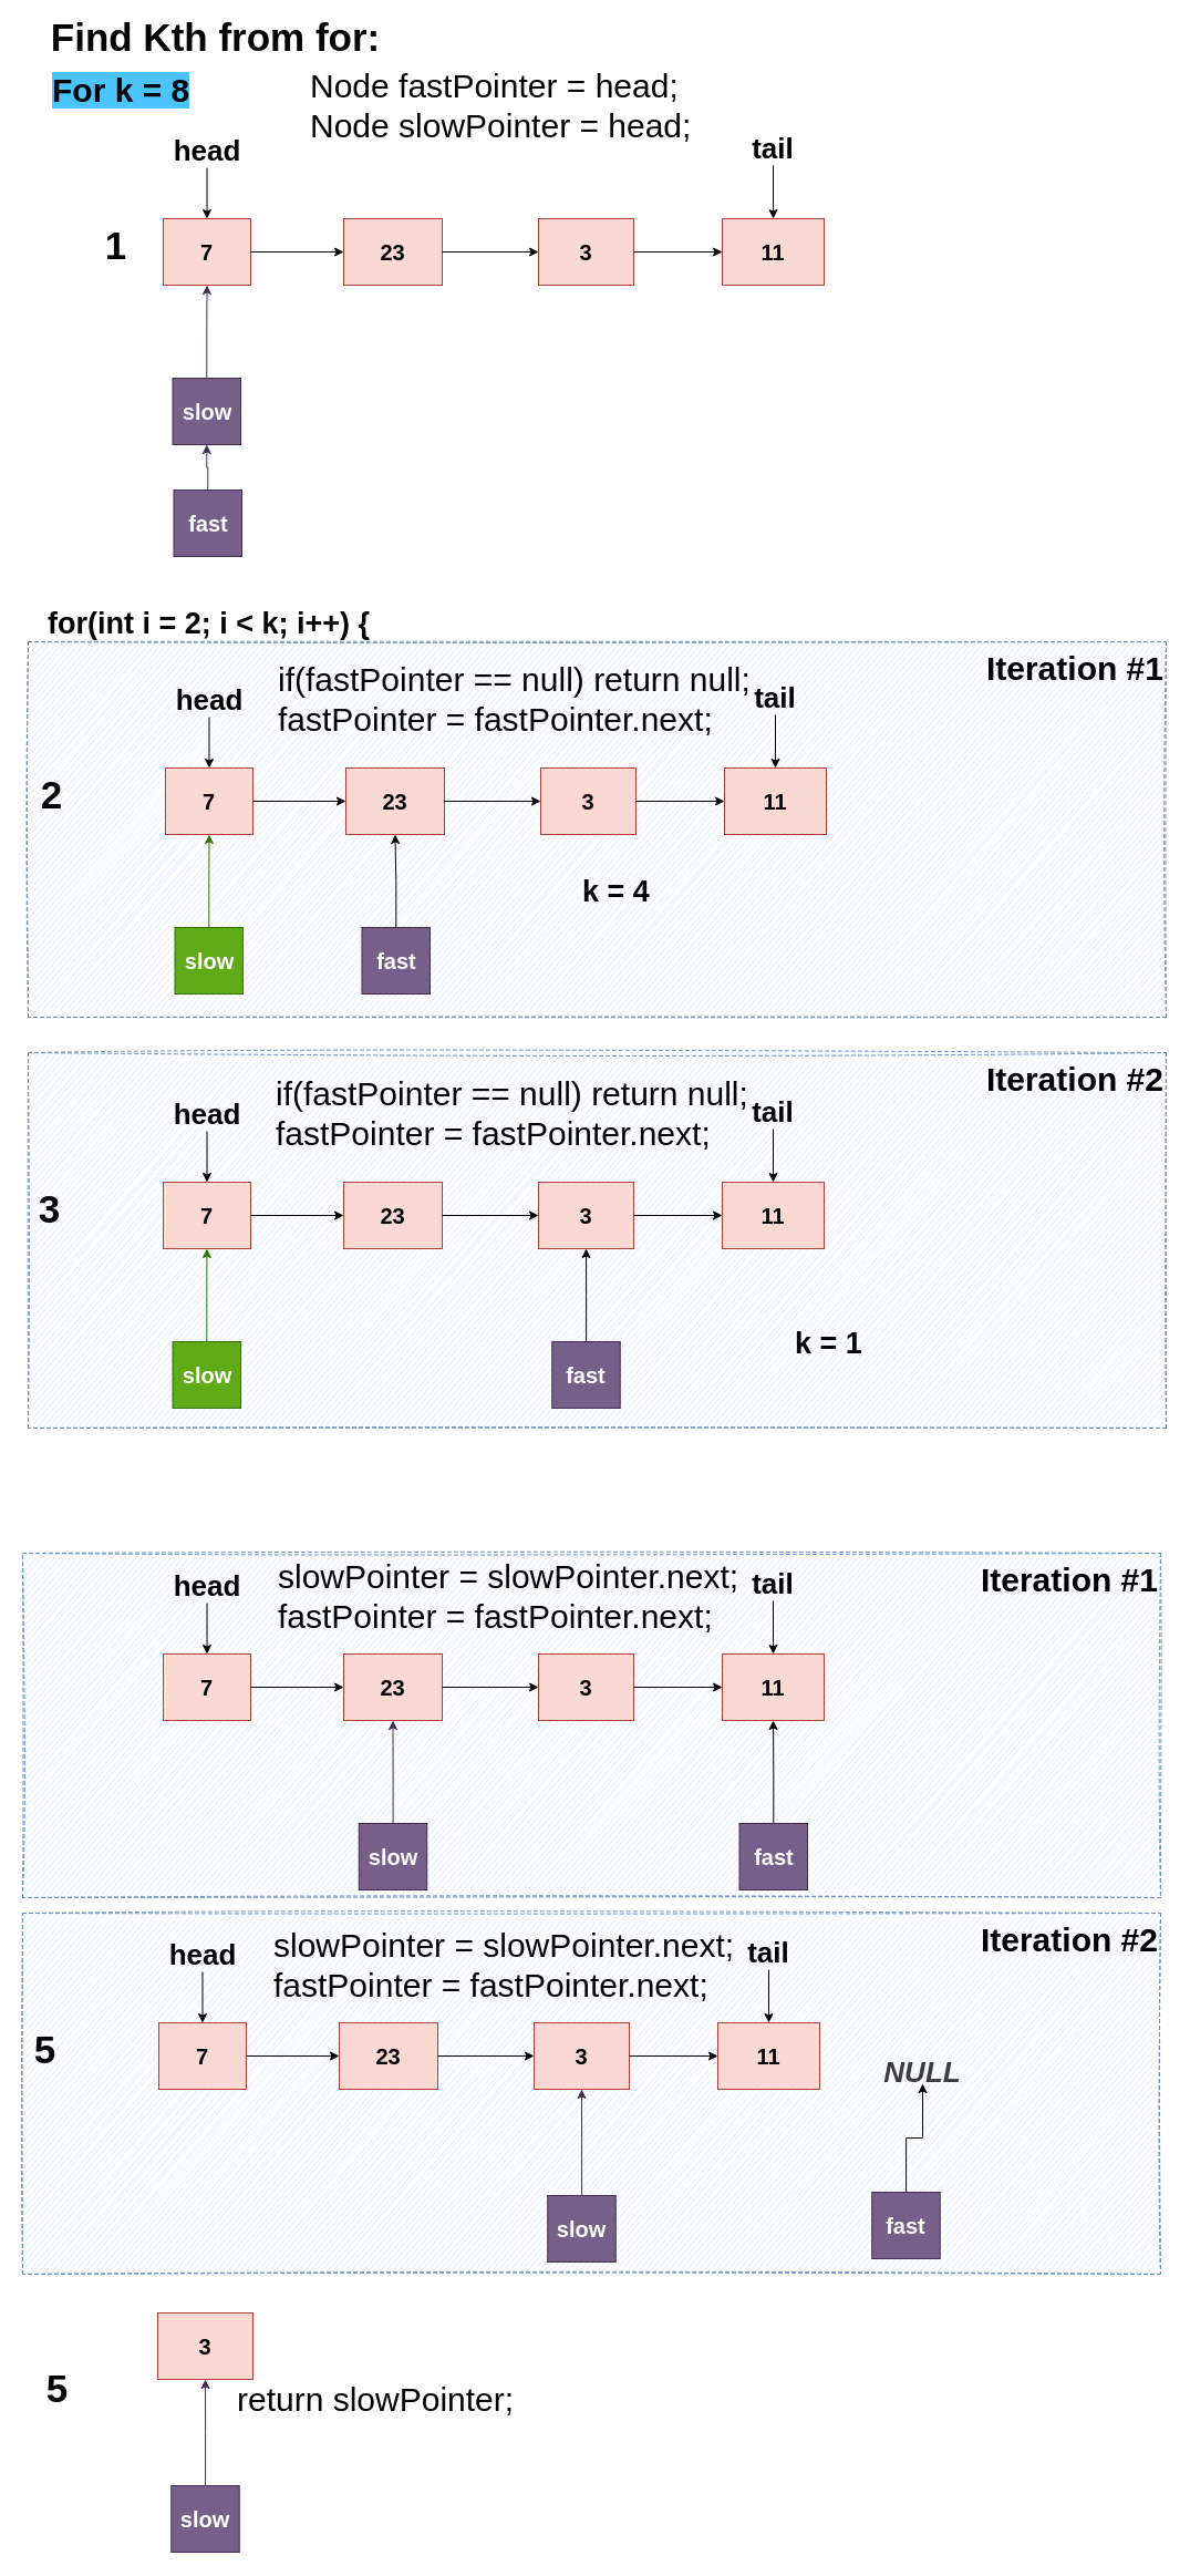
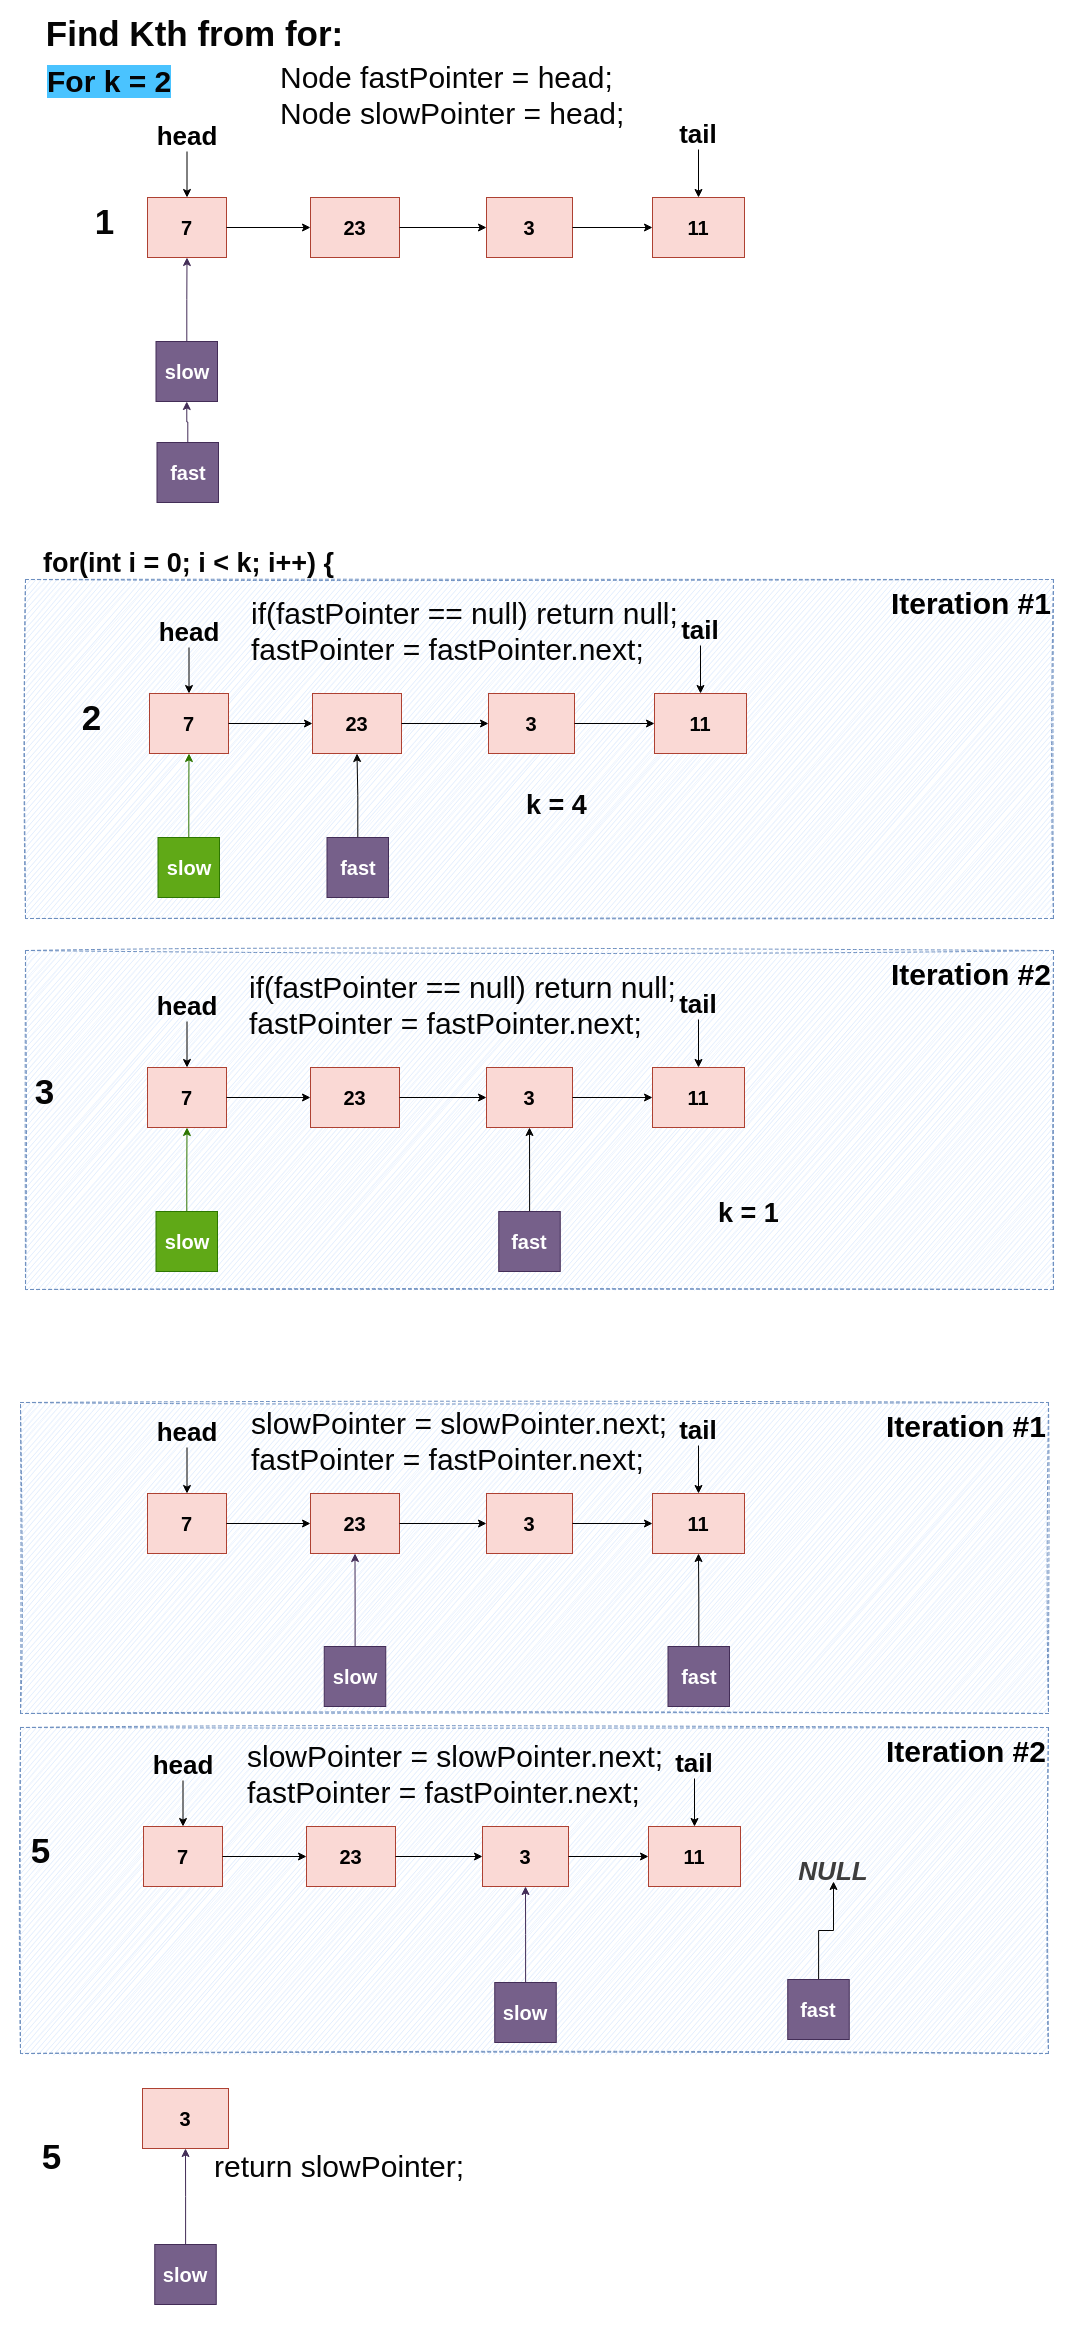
- <mxCell id="77" value="&lt;font color=&quot;#050505&quot; size=&quot;1&quot;&gt;&lt;span style=&quot;background-color: rgb(74 , 195 , 255) ; font-size: 30px&quot;&gt;For k = 8&lt;/span&gt;&lt;/font&gt;" style="text;html=1;align=left;verticalAlign=middle;resizable=0;points=[];autosize=1;fontStyle=1" vertex="1" parent="1"><mxGeometry x="45" y="69" width="134" height="24" as="geometry" /></mxCell>
+ <mxCell id="77" value="&lt;font color=&quot;#050505&quot; size=&quot;1&quot;&gt;&lt;span style=&quot;background-color: rgb(74 , 195 , 255) ; font-size: 30px&quot;&gt;For k = 2&lt;/span&gt;&lt;/font&gt;" style="text;html=1;align=left;verticalAlign=middle;resizable=0;points=[];autosize=1;fontStyle=1" vertex="1" parent="1"><mxGeometry x="45" y="69" width="134" height="24" as="geometry" /></mxCell>
- <mxCell id="41" value="&lt;font color=&quot;#050505&quot; size=&quot;1&quot;&gt;&lt;span style=&quot;font-size: 27px&quot;&gt;for(int i = 2; i &amp;lt; k; i++) {&lt;/span&gt;&lt;/font&gt;" style="text;html=1;align=left;verticalAlign=middle;resizable=0;points=[];autosize=1;fontStyle=1" vertex="1" parent="1"><mxGeometry x="40.5" y="551" width="312" height="23" as="geometry" /></mxCell>
+ <mxCell id="41" value="&lt;font color=&quot;#050505&quot; size=&quot;1&quot;&gt;&lt;span style=&quot;font-size: 27px&quot;&gt;for(int i = 0; i &amp;lt; k; i++) {&lt;/span&gt;&lt;/font&gt;" style="text;html=1;align=left;verticalAlign=middle;resizable=0;points=[];autosize=1;fontStyle=1" vertex="1" parent="1"><mxGeometry x="40.5" y="551" width="312" height="23" as="geometry" /></mxCell>
- <mxCell id="40" value="&lt;b&gt;&lt;font style=&quot;font-size: 35px&quot; color=&quot;#050505&quot;&gt;2&lt;/font&gt;&lt;/b&gt;" style="text;html=1;align=center;verticalAlign=middle;resizable=0;points=[];autosize=1;" vertex="1" parent="1"><mxGeometry x="31" y="704" width="29" height="25" as="geometry" /></mxCell>
+ <mxCell id="40" value="&lt;b&gt;&lt;font style=&quot;font-size: 35px&quot; color=&quot;#050505&quot;&gt;2&lt;/font&gt;&lt;/b&gt;" style="text;html=1;align=center;verticalAlign=middle;resizable=0;points=[];autosize=1;" vertex="1" parent="1"><mxGeometry x="76" y="704" width="29" height="25" as="geometry" /></mxCell>
